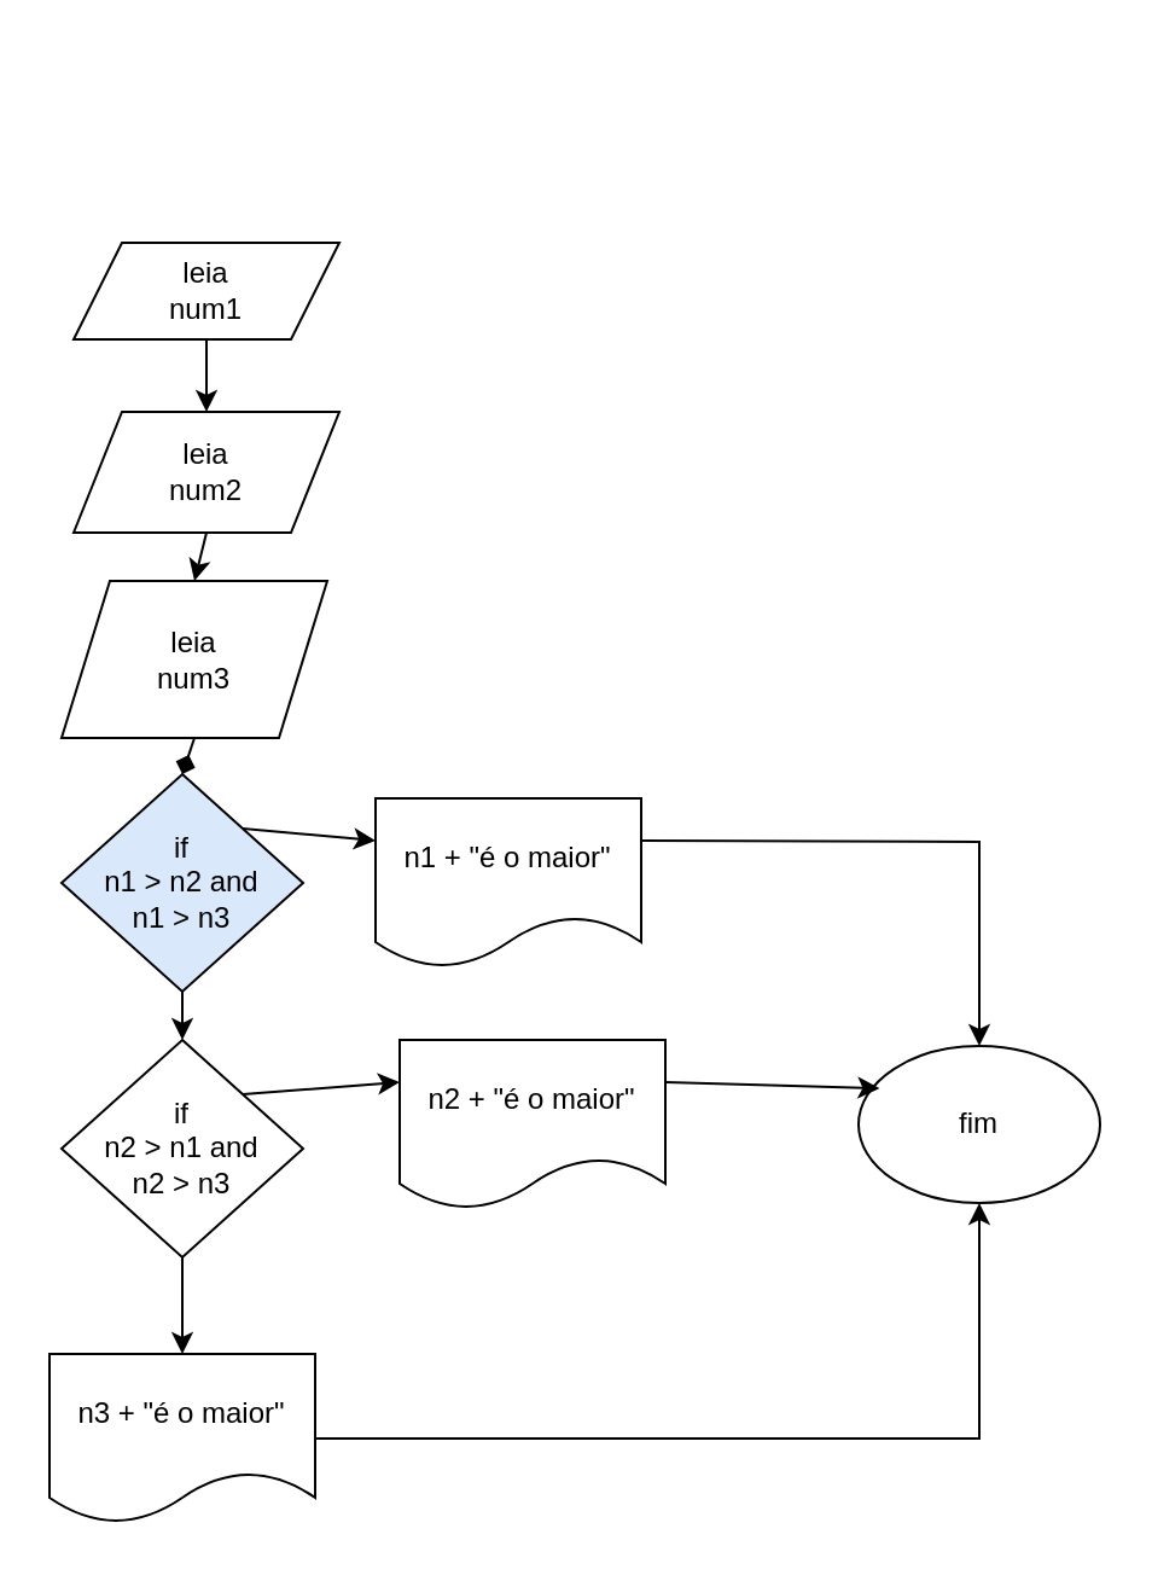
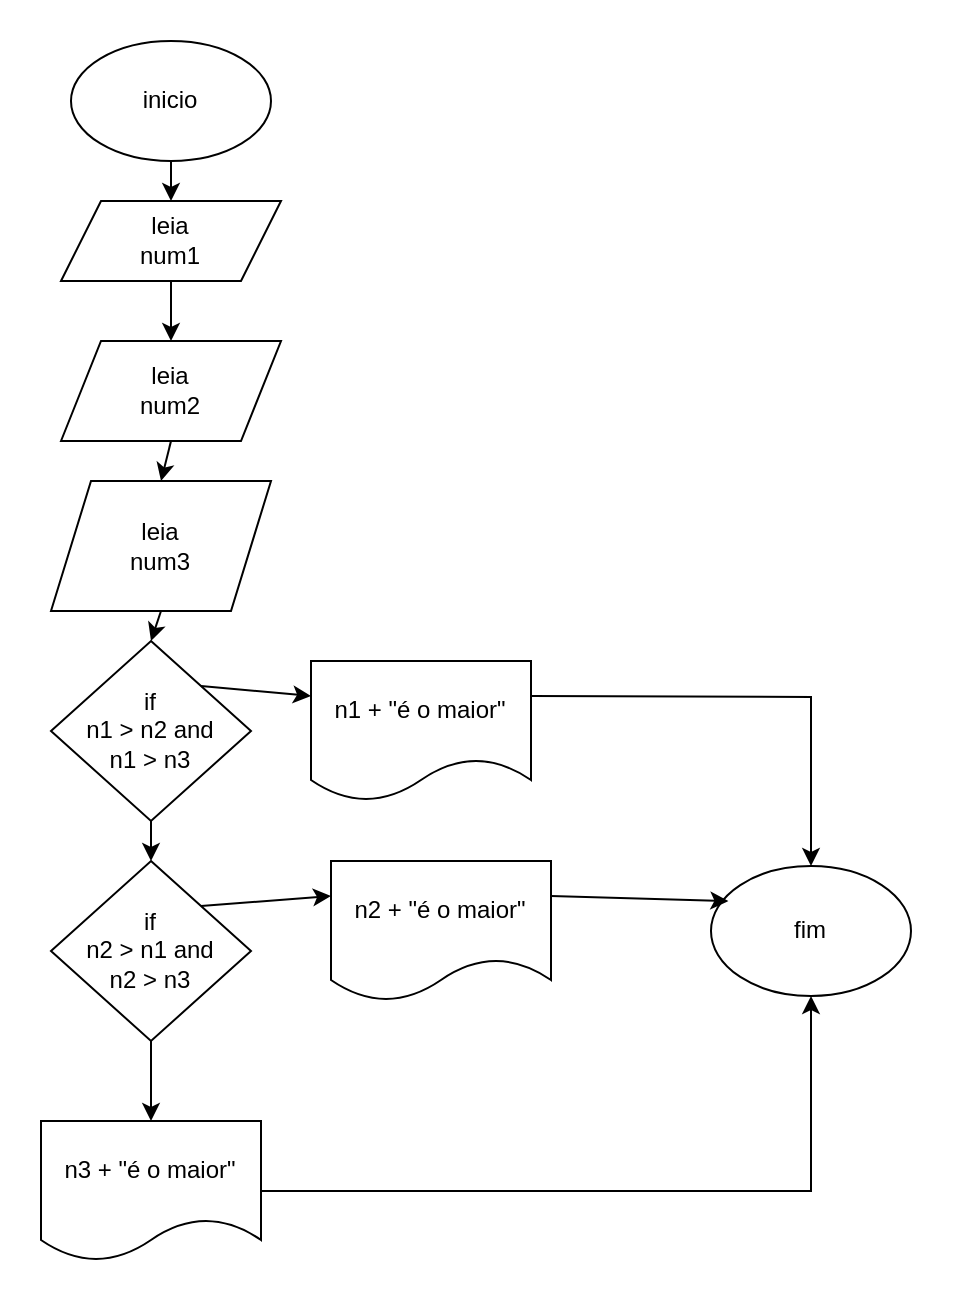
+ <mxCell id="2" value="inicio" style="ellipse;whiteSpace=wrap;html=1;" vertex="1" parent="1"><mxGeometry x="35" y="20" width="100" height="60" as="geometry" /></mxCell>
+ <mxCell id="17" value="" style="endArrow=classic;html=1;rounded=0;exitX=0.5;exitY=1;exitDx=0;exitDy=0;entryX=0.5;entryY=0;entryDx=0;entryDy=0;" edge="1" parent="1" source="2" target="3"><mxGeometry width="50" height="50" relative="1" as="geometry"><mxPoint x="135" y="380" as="sourcePoint" /><mxPoint x="185" y="330" as="targetPoint" /></mxGeometry></mxCell>
- <mxCell id="14" value="" style="endArrow=diamond;html=1;rounded=0;exitX=0.5;exitY=1;exitDx=0;exitDy=0;entryX=0.5;entryY=0;entryDx=0;entryDy=0;" edge="1" parent="1" source="5" target="6"><mxGeometry width="50" height="50" relative="1" as="geometry"><mxPoint x="135" y="380" as="sourcePoint" /><mxPoint x="185" y="330" as="targetPoint" /></mxGeometry></mxCell>
+ <mxCell id="14" value="" style="endArrow=classic;html=1;rounded=0;exitX=0.5;exitY=1;exitDx=0;exitDy=0;entryX=0.5;entryY=0;entryDx=0;entryDy=0;" edge="1" parent="1" source="5" target="6"><mxGeometry width="50" height="50" relative="1" as="geometry"><mxPoint x="135" y="380" as="sourcePoint" /><mxPoint x="185" y="330" as="targetPoint" /></mxGeometry></mxCell>
- <mxCell id="6" value="if&lt;div&gt;n1 &amp;gt; n2 and&lt;/div&gt;&lt;div&gt;n1 &amp;gt; n3&lt;/div&gt;" style="rhombus;whiteSpace=wrap;html=1;fillColor=#dae8fc;" vertex="1" parent="1"><mxGeometry x="25" y="320" width="100" height="90" as="geometry" /></mxCell>
+ <mxCell id="6" value="if&lt;div&gt;n1 &amp;gt; n2 and&lt;/div&gt;&lt;div&gt;n1 &amp;gt; n3&lt;/div&gt;" style="rhombus;whiteSpace=wrap;html=1;" vertex="1" parent="1"><mxGeometry x="25" y="320" width="100" height="90" as="geometry" /></mxCell>
